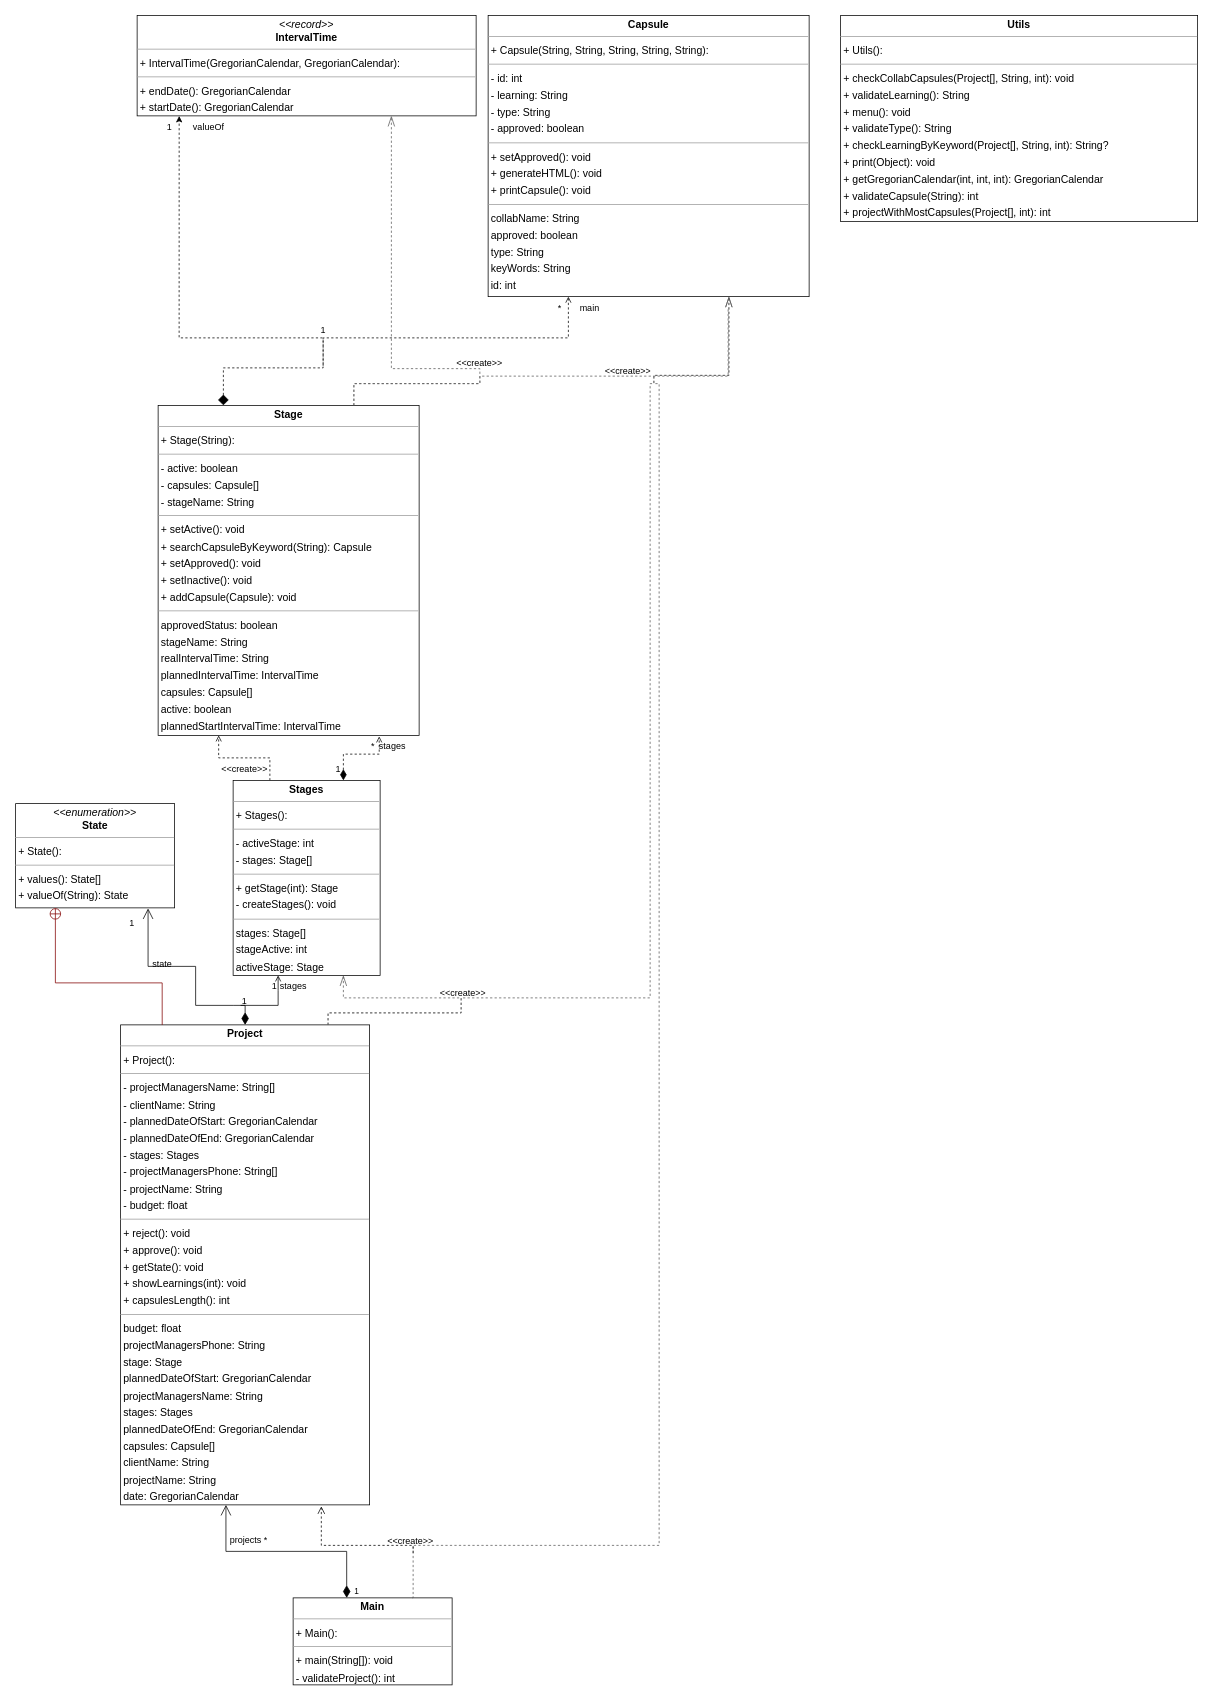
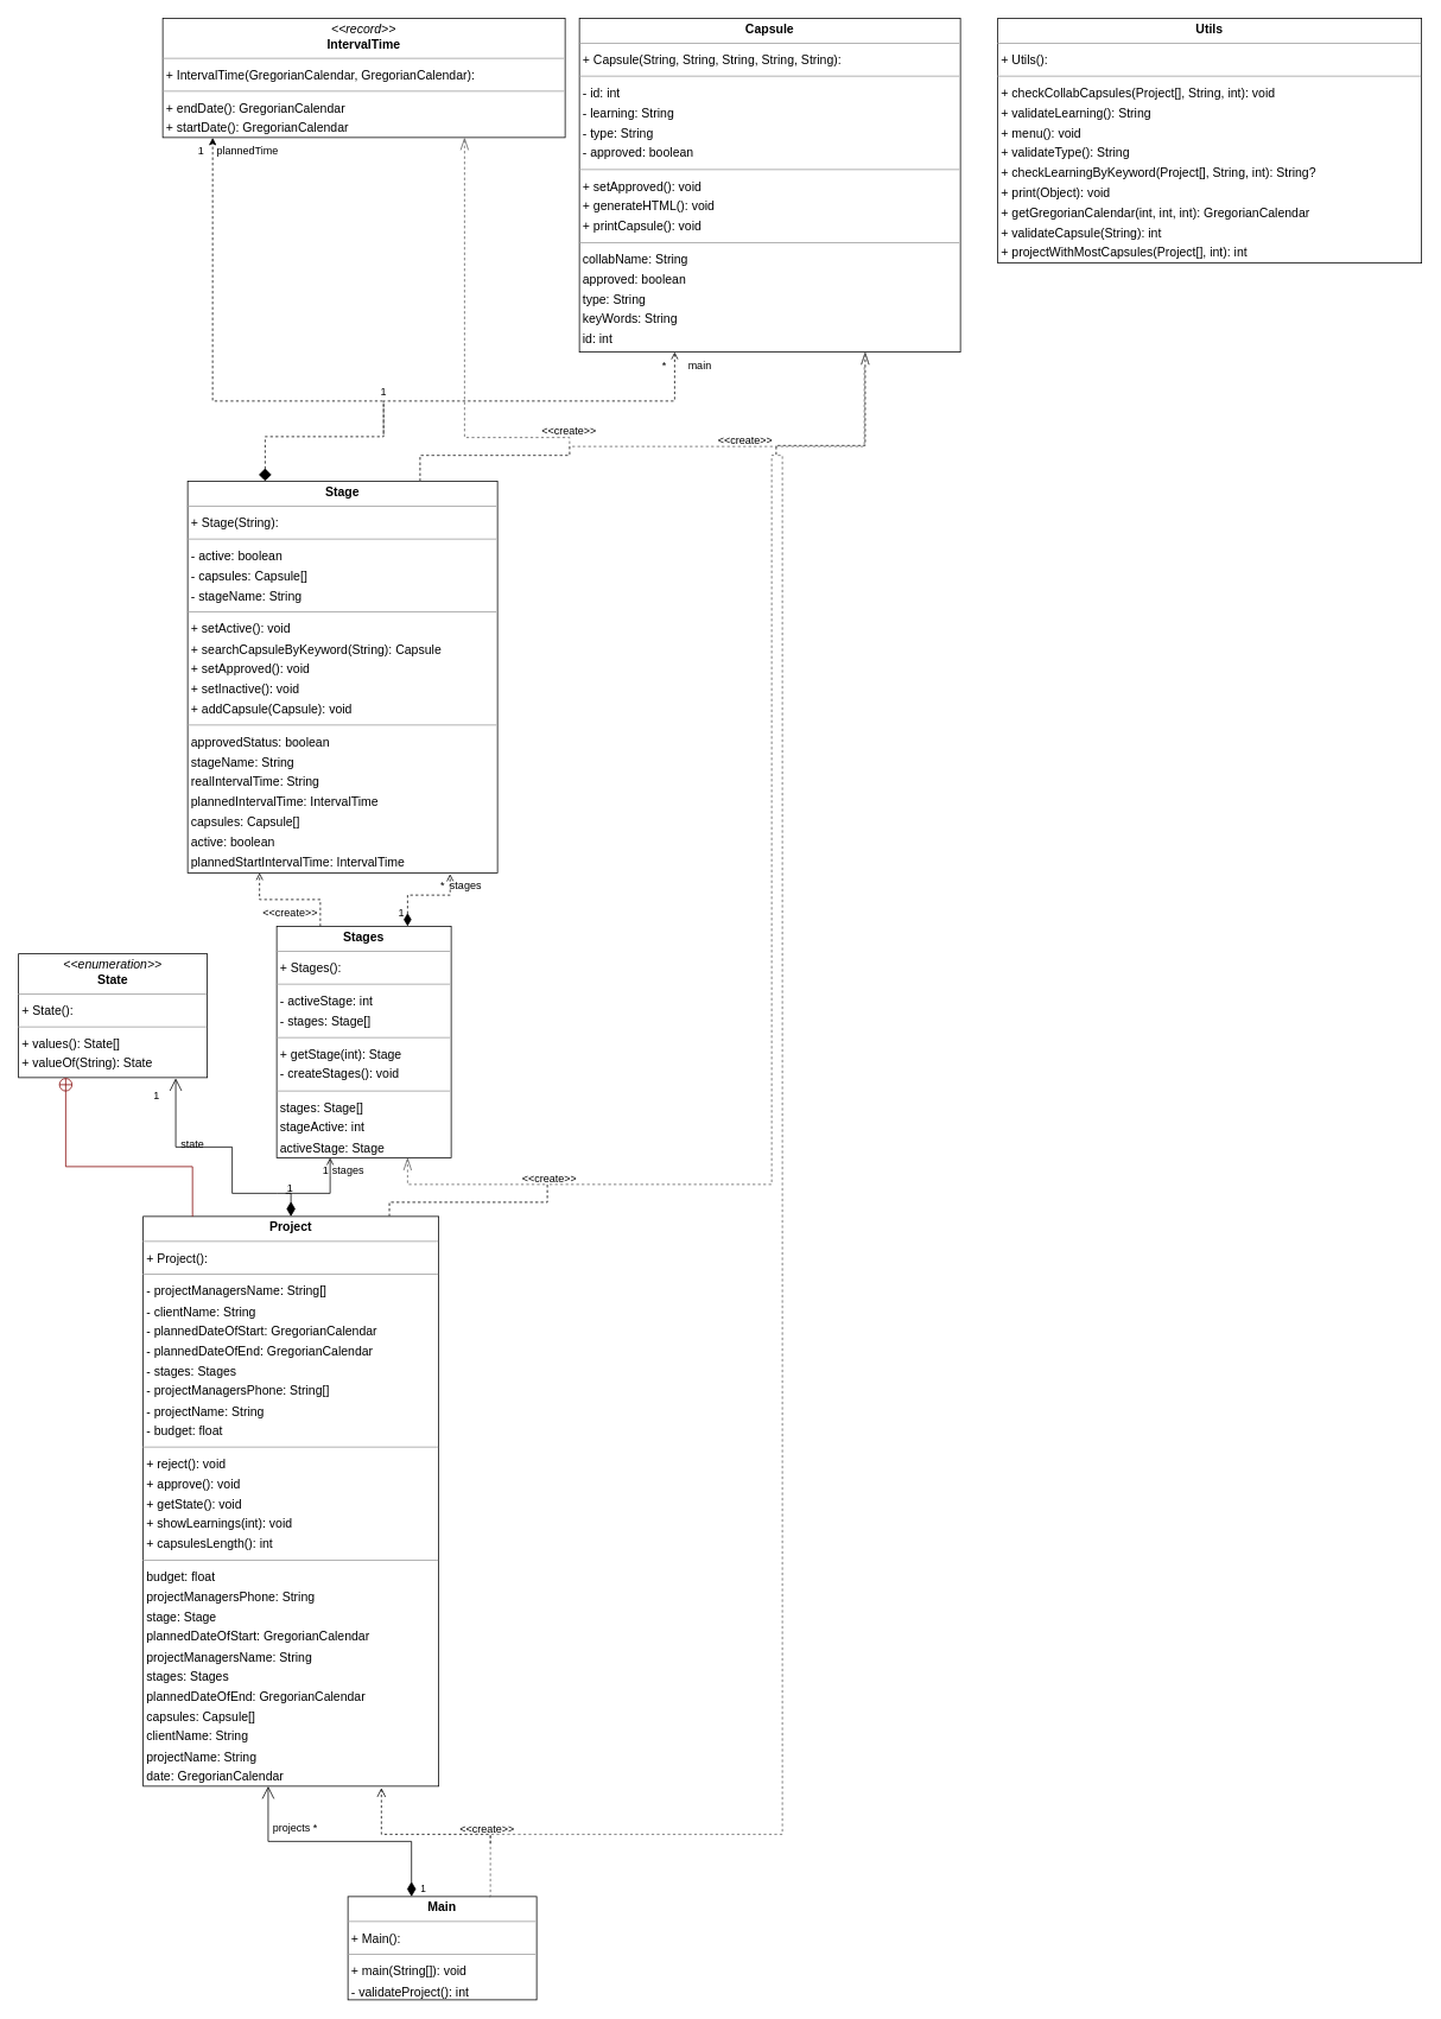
- <mxCell id="38" value="valueOf" style="text;html=1;align=center;verticalAlign=middle;resizable=0;points=[];autosize=1;strokeColor=none;fillColor=none;" vertex="1" parent="1"><mxGeometry x="232" y="154" width="90" height="30" as="geometry" /></mxCell>
+ <mxCell id="38" value="plannedTime" style="text;html=1;align=center;verticalAlign=middle;resizable=0;points=[];autosize=1;strokeColor=none;fillColor=none;" vertex="1" parent="1"><mxGeometry x="232" y="154" width="90" height="30" as="geometry" /></mxCell>
